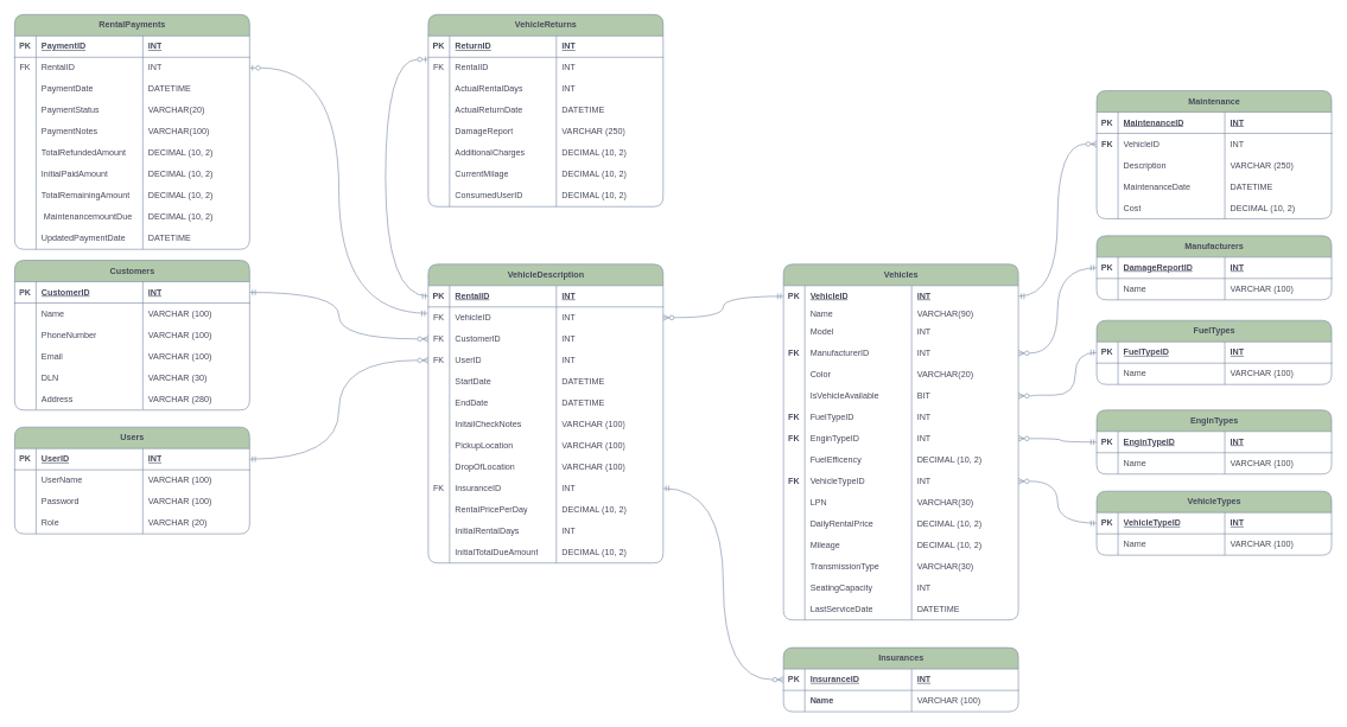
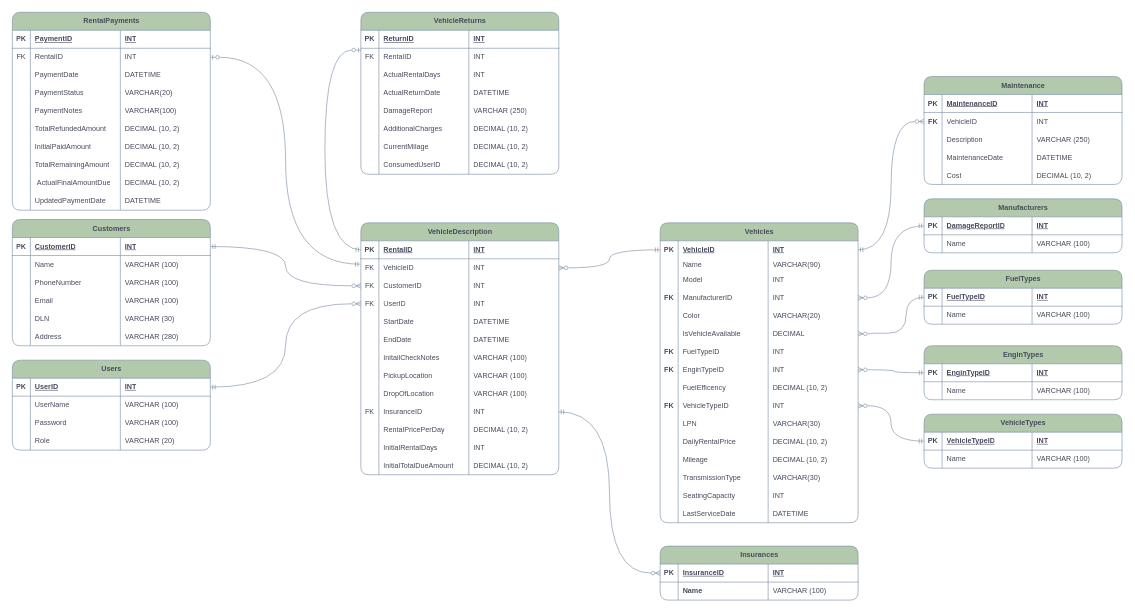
- <mxCell id="115" value="&lt;div&gt;&amp;nbsp;Maintenance&lt;span style=&quot;background-color: initial;&quot;&gt;mountDue&lt;/span&gt;&lt;/div&gt;" style="shape=partialRectangle;connectable=0;fillColor=none;top=0;left=0;bottom=0;right=0;align=left;spacingLeft=6;overflow=hidden;whiteSpace=wrap;html=1;labelBackgroundColor=none;fontFamily=Helvetica;strokeColor=#788AA3;fontColor=#46495D;rounded=1;" parent="113" vertex="1"><mxGeometry x="30" width="150" height="30" as="geometry"><mxRectangle width="150" height="30" as="alternateBounds" /></mxGeometry></mxCell>
+ <mxCell id="115" value="&lt;div&gt;&amp;nbsp;ActualFinalA&lt;span style=&quot;background-color: initial;&quot;&gt;mountDue&lt;/span&gt;&lt;/div&gt;" style="shape=partialRectangle;connectable=0;fillColor=none;top=0;left=0;bottom=0;right=0;align=left;spacingLeft=6;overflow=hidden;whiteSpace=wrap;html=1;labelBackgroundColor=none;fontFamily=Helvetica;strokeColor=#788AA3;fontColor=#46495D;rounded=1;" parent="113" vertex="1"><mxGeometry x="30" width="150" height="30" as="geometry"><mxRectangle width="150" height="30" as="alternateBounds" /></mxGeometry></mxCell>
- <mxCell id="178" value="&lt;span style=&quot;&quot;&gt;BIT&lt;/span&gt;" style="shape=partialRectangle;connectable=0;fillColor=none;top=0;left=0;bottom=0;right=0;align=left;spacingLeft=6;overflow=hidden;whiteSpace=wrap;html=1;fontFamily=Helvetica;fontStyle=0;verticalAlign=middle;labelBackgroundColor=none;strokeColor=#788AA3;fontColor=#46495D;rounded=1;" parent="175" vertex="1"><mxGeometry x="180" width="150" height="30" as="geometry"><mxRectangle width="150" height="30" as="alternateBounds" /></mxGeometry></mxCell>
+ <mxCell id="178" value="&lt;span style=&quot;&quot;&gt;DECIMAL&lt;/span&gt;" style="shape=partialRectangle;connectable=0;fillColor=none;top=0;left=0;bottom=0;right=0;align=left;spacingLeft=6;overflow=hidden;whiteSpace=wrap;html=1;fontFamily=Helvetica;fontStyle=0;verticalAlign=middle;labelBackgroundColor=none;strokeColor=#788AA3;fontColor=#46495D;rounded=1;" parent="175" vertex="1"><mxGeometry x="180" width="150" height="30" as="geometry"><mxRectangle width="150" height="30" as="alternateBounds" /></mxGeometry></mxCell>
